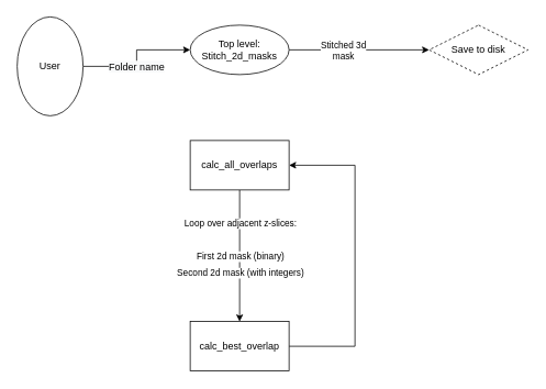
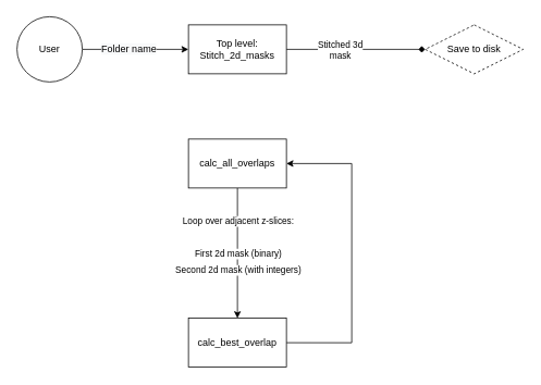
- <mxCell id="4" value="Top level:&lt;br&gt;Stitch_2d_masks" style="ellipse;whiteSpace=wrap;html=1;" parent="1" vertex="1"><mxGeometry x="230" y="30" width="120" height="60" as="geometry" /></mxCell>
+ <mxCell id="4" value="Top level:&lt;br&gt;Stitch_2d_masks" style="rounded=0;whiteSpace=wrap;html=1;" parent="1" vertex="1"><mxGeometry x="230" y="30" width="120" height="60" as="geometry" /></mxCell>
- <mxCell id="2" value="" style="edgeStyle=orthogonalEdgeStyle;rounded=0;orthogonalLoop=1;jettySize=auto;html=1;" parent="1" source="4" target="15" edge="1"><mxGeometry relative="1" as="geometry" /></mxCell>
+ <mxCell id="2" value="" style="edgeStyle=orthogonalEdgeStyle;rounded=0;orthogonalLoop=1;jettySize=auto;html=1;endArrow=diamond;" parent="1" source="4" target="15" edge="1"><mxGeometry relative="1" as="geometry" /></mxCell>
- <mxCell id="7" value="User" style="ellipse;whiteSpace=wrap;html=1;aspect=fixed;" parent="1" vertex="1"><mxGeometry x="20" y="20" width="80" height="120" as="geometry" /></mxCell>
+ <mxCell id="7" value="User" style="ellipse;whiteSpace=wrap;html=1;aspect=fixed;" parent="1" vertex="1"><mxGeometry x="20" y="20" width="80" height="80" as="geometry" /></mxCell>
